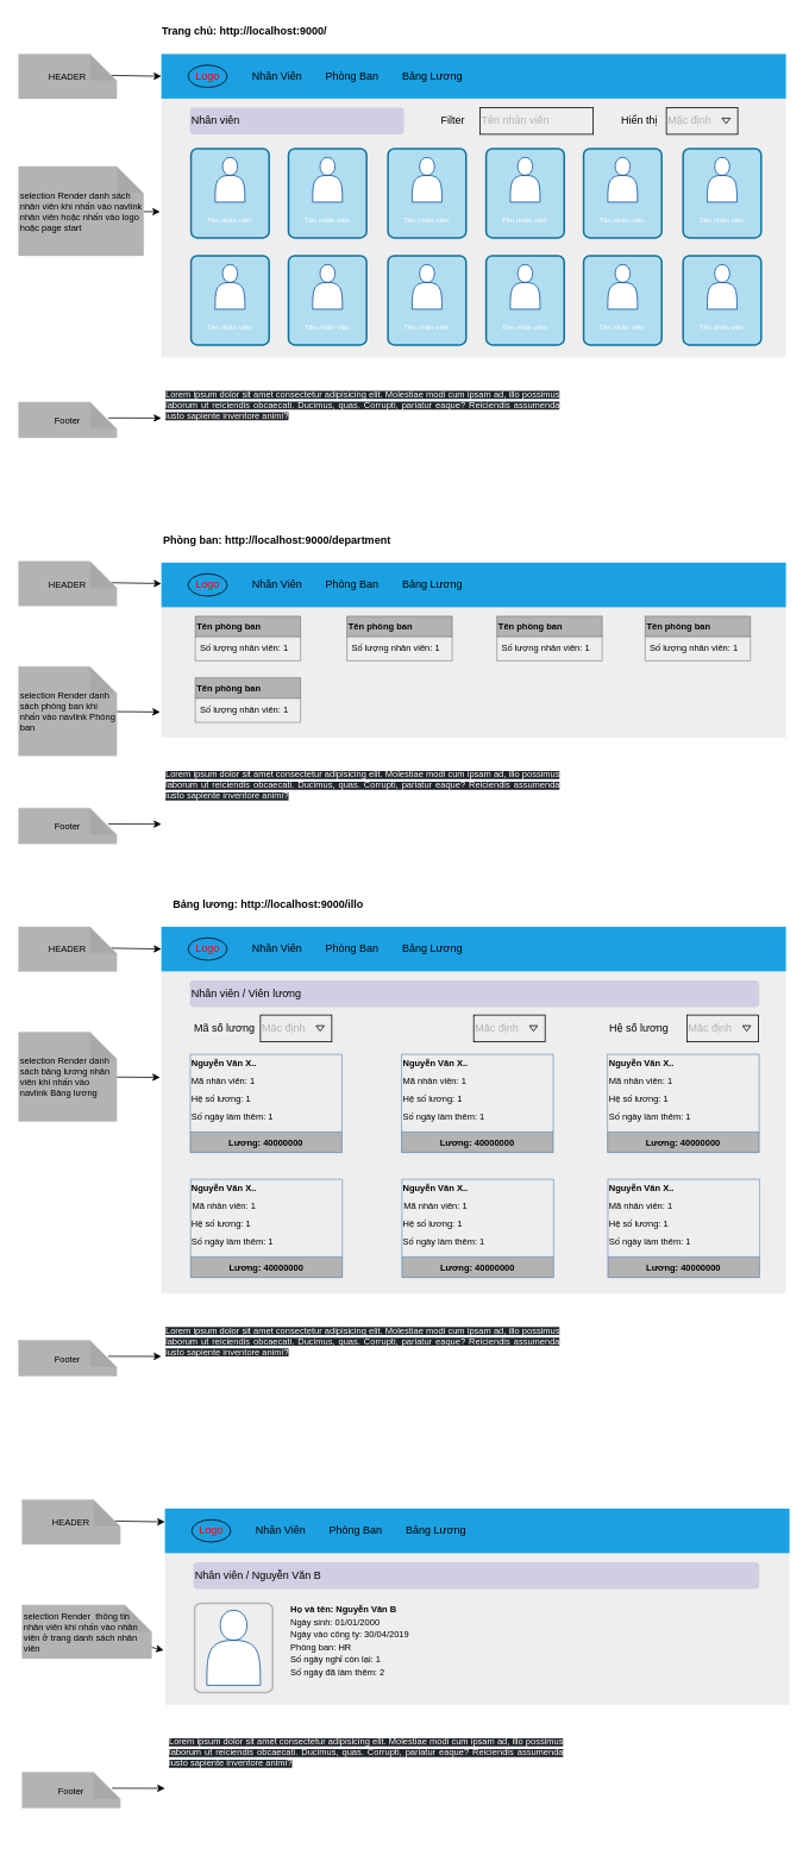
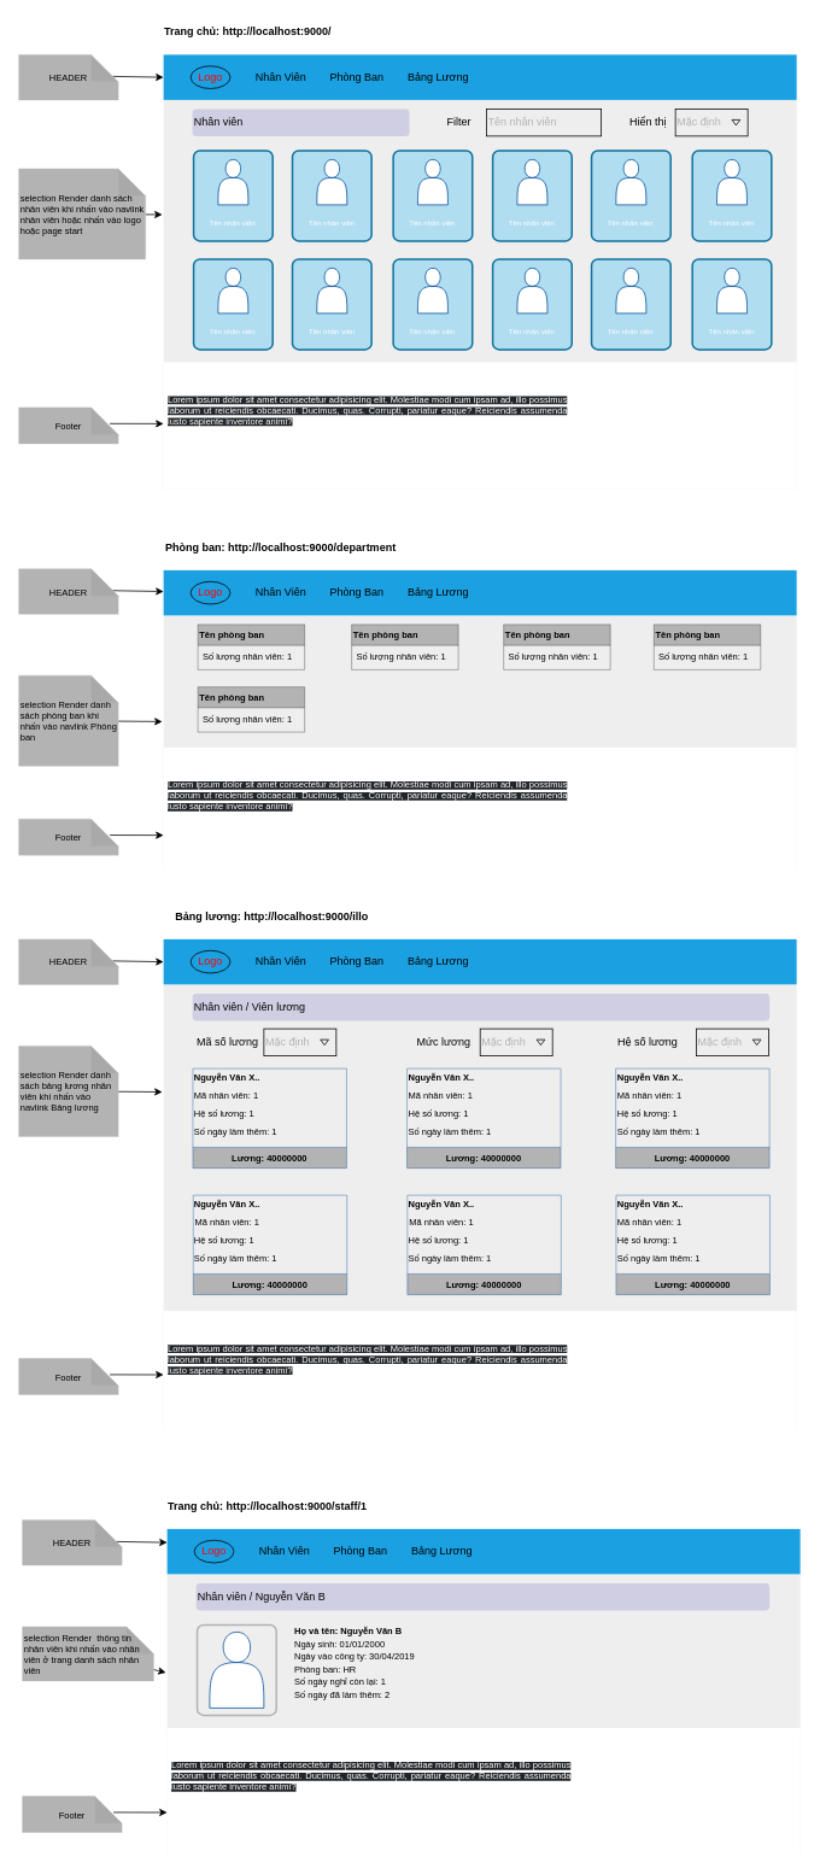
+ <mxCell id="98" value="&lt;font color=&quot;#000000&quot;&gt;Mức lương&lt;/font&gt;" style="text;html=1;align=center;verticalAlign=middle;whiteSpace=wrap;rounded=0;fillColor=none;strokeColor=none;" vertex="1" parent="1"><mxGeometry x="450.08" y="1137" width="80" height="30" as="geometry" /></mxCell>
+ <mxCell id="133" value="&lt;b&gt;Trang chủ:&amp;nbsp;http://localhost:9000/staff/1&lt;/b&gt;" style="text;html=1;strokeColor=none;fillColor=none;align=center;verticalAlign=middle;whiteSpace=wrap;rounded=0;" vertex="1" parent="1"><mxGeometry x="160" y="1650" width="270" height="30" as="geometry" /></mxCell>
